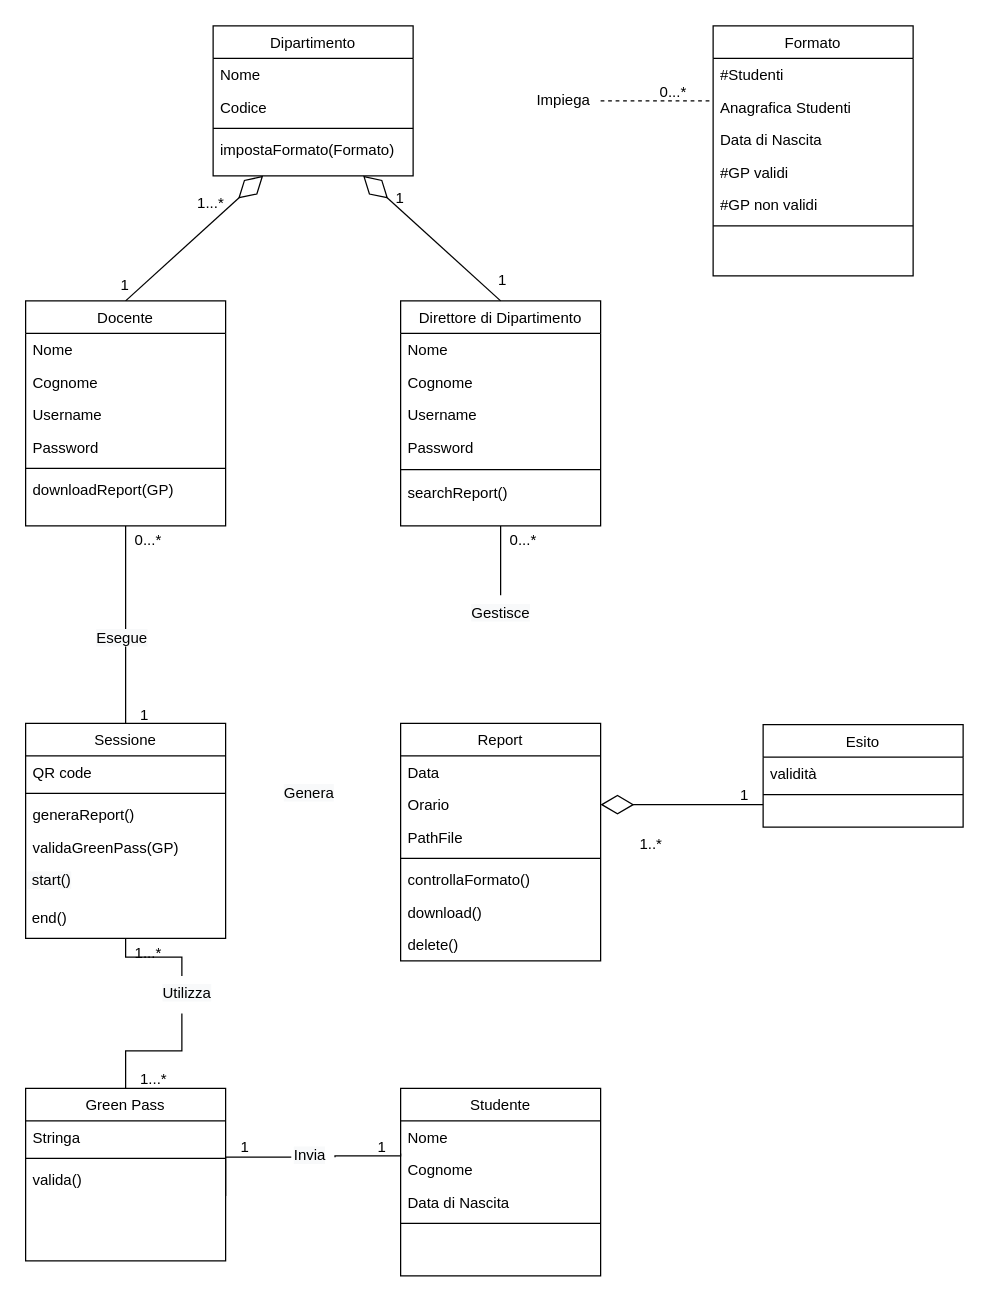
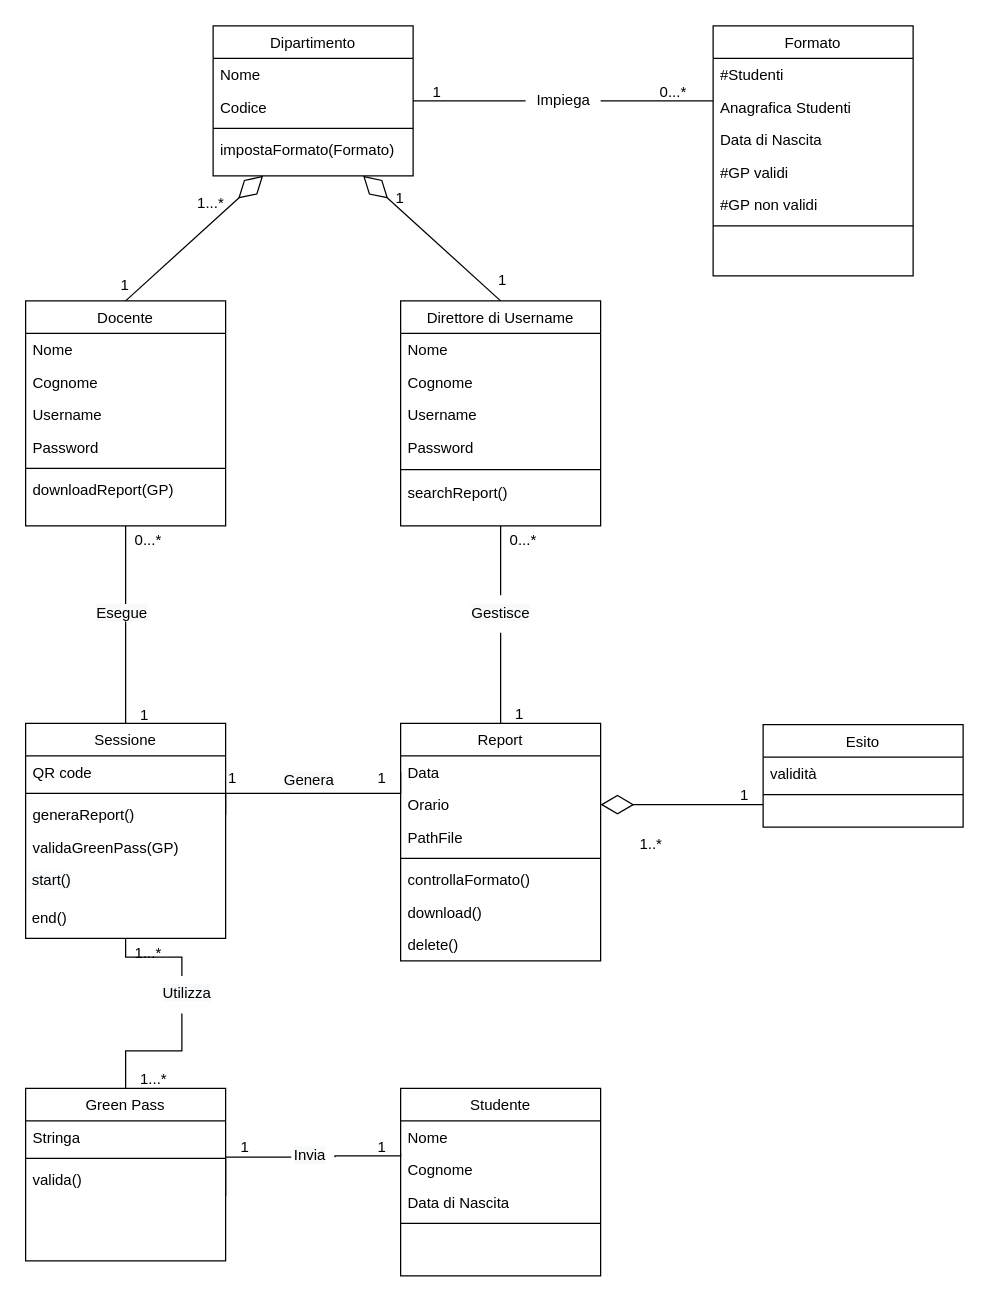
+ <mxCell id="77" value="" style="endArrow=none;shadow=0;strokeWidth=1;rounded=0;endFill=0;edgeStyle=elbowEdgeStyle;elbow=vertical;" parent="1" source="2" target="76" edge="1"><mxGeometry x="0.5" y="41" relative="1" as="geometry"><mxPoint x="330" y="80.333" as="sourcePoint" /><mxPoint x="570" y="80.333" as="targetPoint" /><mxPoint x="-40" y="32" as="offset" /></mxGeometry></mxCell>
+ <mxCell id="78" value="1" style="resizable=0;align=left;verticalAlign=bottom;labelBackgroundColor=none;fontSize=12;" parent="77" connectable="0" vertex="1"><mxGeometry x="-1" relative="1" as="geometry"><mxPoint x="14" y="1" as="offset" /></mxGeometry></mxCell>
- <mxCell id="21" value="" style="endArrow=none;shadow=0;strokeWidth=1;rounded=0;endFill=0;edgeStyle=elbowEdgeStyle;elbow=vertical;startArrow=none;dashed=1;" parent="1" source="76" target="14" edge="1"><mxGeometry x="0.5" y="41" relative="1" as="geometry"><mxPoint x="310" y="152" as="sourcePoint" /><mxPoint x="470" y="152" as="targetPoint" /><mxPoint x="-40" y="32" as="offset" /></mxGeometry></mxCell>
+ <mxCell id="21" value="" style="endArrow=none;shadow=0;strokeWidth=1;rounded=0;endFill=0;edgeStyle=elbowEdgeStyle;elbow=vertical;startArrow=none;" parent="1" source="76" target="14" edge="1"><mxGeometry x="0.5" y="41" relative="1" as="geometry"><mxPoint x="310" y="152" as="sourcePoint" /><mxPoint x="470" y="152" as="targetPoint" /><mxPoint x="-40" y="32" as="offset" /></mxGeometry></mxCell>
- <mxCell id="7" value="Direttore di Dipartimento" style="swimlane;fontStyle=0;align=center;verticalAlign=top;childLayout=stackLayout;horizontal=1;startSize=26;horizontalStack=0;resizeParent=1;resizeLast=0;collapsible=1;marginBottom=0;rounded=0;shadow=0;strokeWidth=1;fontColor=#000000;" parent="1" vertex="1"><mxGeometry x="320" y="240" width="160" height="180" as="geometry"><mxRectangle x="340" y="380" width="170" height="26" as="alternateBounds" /></mxGeometry></mxCell>
+ <mxCell id="7" value="Direttore di Username" style="swimlane;fontStyle=0;align=center;verticalAlign=top;childLayout=stackLayout;horizontal=1;startSize=26;horizontalStack=0;resizeParent=1;resizeLast=0;collapsible=1;marginBottom=0;rounded=0;shadow=0;strokeWidth=1;fontColor=#000000;" parent="1" vertex="1"><mxGeometry x="320" y="240" width="160" height="180" as="geometry"><mxRectangle x="340" y="380" width="170" height="26" as="alternateBounds" /></mxGeometry></mxCell>
- <mxCell id="46" value="&lt;span style=&quot;color: rgb(0 , 0 , 0) ; font-family: &amp;#34;helvetica&amp;#34; ; font-size: 12px ; font-style: normal ; font-weight: 400 ; letter-spacing: normal ; text-align: center ; text-indent: 0px ; text-transform: none ; word-spacing: 0px ; background-color: rgb(248 , 249 , 250) ; display: inline ; float: none&quot;&gt;Esegue&lt;/span&gt;" style="text;whiteSpace=wrap;html=1;" parent="1" vertex="1"><mxGeometry x="75" y="495.5" width="50" height="30" as="geometry" /></mxCell>
+ <mxCell id="46" value="&lt;span style=&quot;color: rgb(0 , 0 , 0) ; font-family: &amp;#34;helvetica&amp;#34; ; font-size: 12px ; font-style: normal ; font-weight: 400 ; letter-spacing: normal ; text-align: center ; text-indent: 0px ; text-transform: none ; word-spacing: 0px ; background-color: rgb(248 , 249 , 250) ; display: inline ; float: none&quot;&gt;Esegue&lt;/span&gt;" style="text;whiteSpace=wrap;html=1;" parent="1" vertex="1"><mxGeometry x="75" y="475.5" width="50" height="30" as="geometry" /></mxCell>
+ <mxCell id="90" value="" style="endArrow=none;shadow=0;strokeWidth=1;rounded=0;endFill=0;edgeStyle=elbowEdgeStyle;elbow=vertical;entryX=0.5;entryY=1;entryDx=0;entryDy=0;exitX=0.5;exitY=0;exitDx=0;exitDy=0;" edge="1" parent="1" source="32" target="89"><mxGeometry x="0.5" y="41" relative="1" as="geometry"><mxPoint x="400" y="578" as="sourcePoint" /><mxPoint x="400" y="454" as="targetPoint" /><mxPoint x="-40" y="32" as="offset" /></mxGeometry></mxCell>
+ <mxCell id="91" value="1" style="resizable=0;align=left;verticalAlign=bottom;labelBackgroundColor=none;fontSize=12;" connectable="0" vertex="1" parent="90"><mxGeometry x="-1" relative="1" as="geometry"><mxPoint x="10" y="1" as="offset" /></mxGeometry></mxCell>
+ <mxCell id="48" value="" style="endArrow=none;shadow=0;strokeWidth=1;rounded=0;endFill=0;edgeStyle=elbowEdgeStyle;elbow=vertical;exitX=0;exitY=0.5;exitDx=0;exitDy=0;entryX=1;entryY=0.5;entryDx=0;entryDy=0;" parent="1" source="33" target="28" edge="1"><mxGeometry x="0.5" y="41" relative="1" as="geometry"><mxPoint x="240" y="720" as="sourcePoint" /><mxPoint x="310" y="775" as="targetPoint" /><mxPoint x="-40" y="32" as="offset" /></mxGeometry></mxCell>
+ <mxCell id="49" value="1" style="resizable=0;align=left;verticalAlign=bottom;labelBackgroundColor=none;fontSize=12;" parent="48" connectable="0" vertex="1"><mxGeometry x="-1" relative="1" as="geometry"><mxPoint x="-20" y="13" as="offset" /></mxGeometry></mxCell>
+ <mxCell id="50" value="1" style="resizable=0;align=right;verticalAlign=bottom;labelBackgroundColor=none;fontSize=12;" parent="48" connectable="0" vertex="1"><mxGeometry x="1" relative="1" as="geometry"><mxPoint x="10" y="-21" as="offset" /></mxGeometry></mxCell>
- <mxCell id="51" value="&lt;span style=&quot;color: rgb(0 , 0 , 0) ; font-family: &amp;#34;helvetica&amp;#34; ; font-size: 12px ; font-style: normal ; font-weight: 400 ; letter-spacing: normal ; text-align: center ; text-indent: 0px ; text-transform: none ; word-spacing: 0px ; background-color: rgb(248 , 249 , 250) ; display: inline ; float: none&quot;&gt;Genera&lt;/span&gt;" style="text;whiteSpace=wrap;html=1;" parent="1" vertex="1"><mxGeometry x="225" y="620" width="50" height="30" as="geometry" /></mxCell>
+ <mxCell id="51" value="&lt;span style=&quot;color: rgb(0 , 0 , 0) ; font-family: &amp;#34;helvetica&amp;#34; ; font-size: 12px ; font-style: normal ; font-weight: 400 ; letter-spacing: normal ; text-align: center ; text-indent: 0px ; text-transform: none ; word-spacing: 0px ; background-color: rgb(248 , 249 , 250) ; display: inline ; float: none&quot;&gt;Genera&lt;/span&gt;" style="text;whiteSpace=wrap;html=1;" parent="1" vertex="1"><mxGeometry x="225" y="610" width="50" height="30" as="geometry" /></mxCell>
